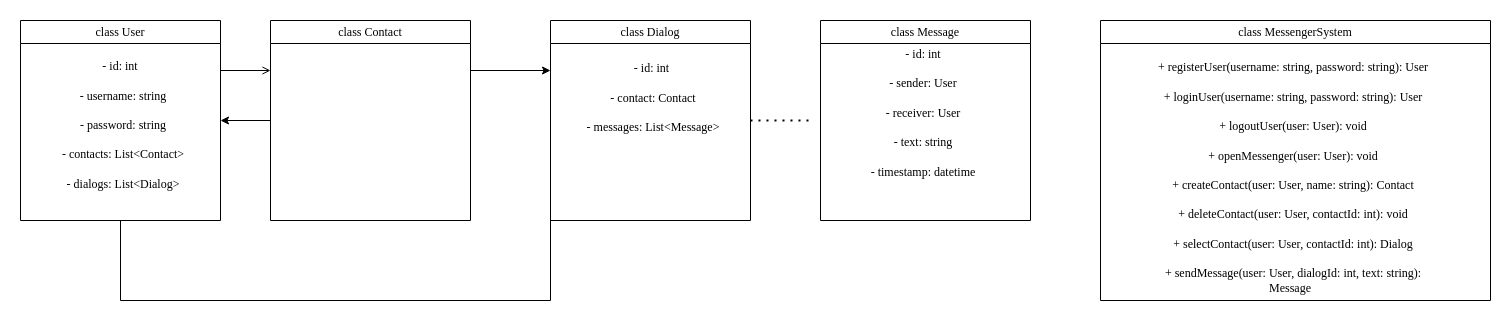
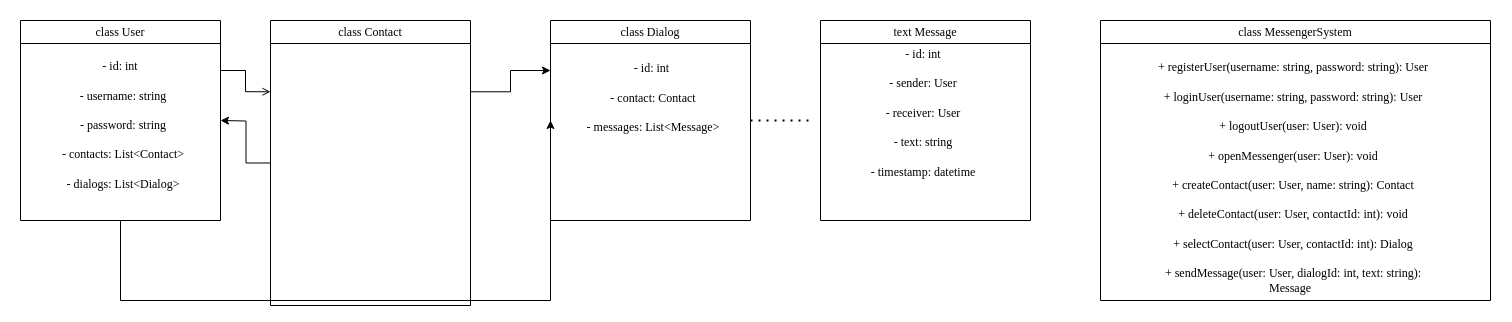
- <mxCell id="11" value="&lt;p style=&quot;margin: 0px; font-style: normal; font-variant-caps: normal; font-weight: normal; font-stretch: normal; line-height: normal; font-family: &amp;quot;.AppleSystemUIFontMonospaced&amp;quot;; font-size-adjust: none; font-kerning: auto; font-variant-alternates: normal; font-variant-ligatures: normal; font-variant-numeric: normal; font-variant-east-asian: normal; font-variant-position: normal; font-feature-settings: normal; font-optical-sizing: auto; font-variation-settings: normal;&quot;&gt;class Message&lt;/p&gt;" style="swimlane;whiteSpace=wrap;html=1;" vertex="1" parent="1"><mxGeometry x="820" y="20" width="210" height="200" as="geometry" /></mxCell>
+ <mxCell id="11" value="&lt;p style=&quot;margin: 0px; font-style: normal; font-variant-caps: normal; font-weight: normal; font-stretch: normal; line-height: normal; font-family: &amp;quot;.AppleSystemUIFontMonospaced&amp;quot;; font-size-adjust: none; font-kerning: auto; font-variant-alternates: normal; font-variant-ligatures: normal; font-variant-numeric: normal; font-variant-east-asian: normal; font-variant-position: normal; font-feature-settings: normal; font-optical-sizing: auto; font-variation-settings: normal;&quot;&gt;text Message&lt;/p&gt;" style="swimlane;whiteSpace=wrap;html=1;" vertex="1" parent="1"><mxGeometry x="820" y="20" width="210" height="200" as="geometry" /></mxCell>
- <mxCell id="8" value="&lt;p style=&quot;margin: 0px; font-style: normal; font-variant-caps: normal; font-weight: normal; font-stretch: normal; line-height: normal; font-family: &amp;quot;.AppleSystemUIFontMonospaced&amp;quot;; font-size-adjust: none; font-kerning: auto; font-variant-alternates: normal; font-variant-ligatures: normal; font-variant-numeric: normal; font-variant-east-asian: normal; font-variant-position: normal; font-feature-settings: normal; font-optical-sizing: auto; font-variation-settings: normal;&quot;&gt;class Contact&lt;/p&gt;" style="swimlane;whiteSpace=wrap;html=1;" vertex="1" parent="1"><mxGeometry x="270" y="20" width="200" height="200" as="geometry" /></mxCell>
+ <mxCell id="8" value="&lt;p style=&quot;margin: 0px; font-style: normal; font-variant-caps: normal; font-weight: normal; font-stretch: normal; line-height: normal; font-family: &amp;quot;.AppleSystemUIFontMonospaced&amp;quot;; font-size-adjust: none; font-kerning: auto; font-variant-alternates: normal; font-variant-ligatures: normal; font-variant-numeric: normal; font-variant-east-asian: normal; font-variant-position: normal; font-feature-settings: normal; font-optical-sizing: auto; font-variation-settings: normal;&quot;&gt;class Contact&lt;/p&gt;" style="swimlane;whiteSpace=wrap;html=1;" vertex="1" parent="1"><mxGeometry x="270" y="20" width="200" height="285" as="geometry" /></mxCell>
- <mxCell id="3" style="edgeStyle=orthogonalEdgeStyle;rounded=0;orthogonalLoop=1;jettySize=auto;html=1;entryX=0;entryY=0.5;entryDx=0;entryDy=0;endArrow=none;" edge="1" parent="1" source="4" target="9"><mxGeometry relative="1" as="geometry"><Array as="points"><mxPoint x="120" y="300" /><mxPoint x="550" y="300" /></Array></mxGeometry></mxCell>
+ <mxCell id="3" style="edgeStyle=orthogonalEdgeStyle;rounded=0;orthogonalLoop=1;jettySize=auto;html=1;entryX=0;entryY=0.5;entryDx=0;entryDy=0;" edge="1" parent="1" source="4" target="9"><mxGeometry relative="1" as="geometry"><Array as="points"><mxPoint x="120" y="300" /><mxPoint x="550" y="300" /></Array></mxGeometry></mxCell>
